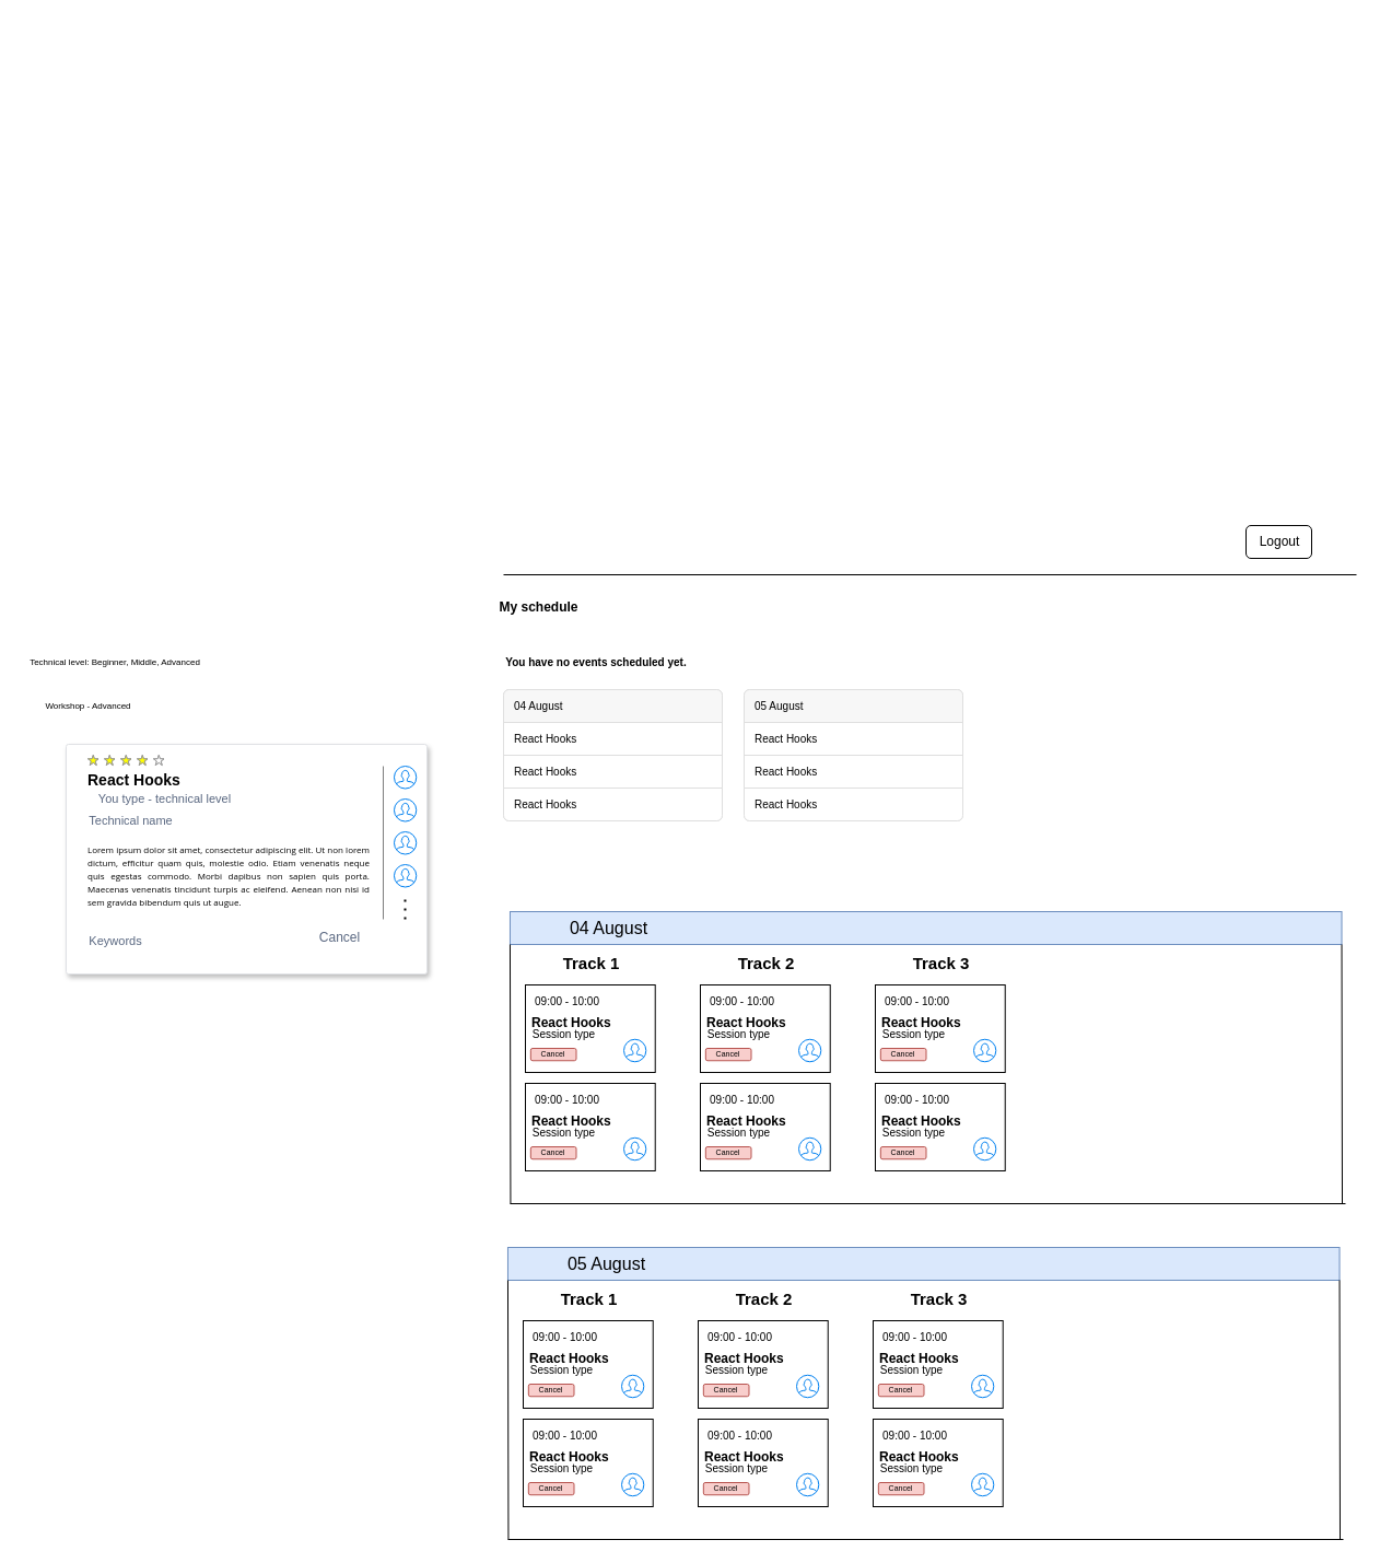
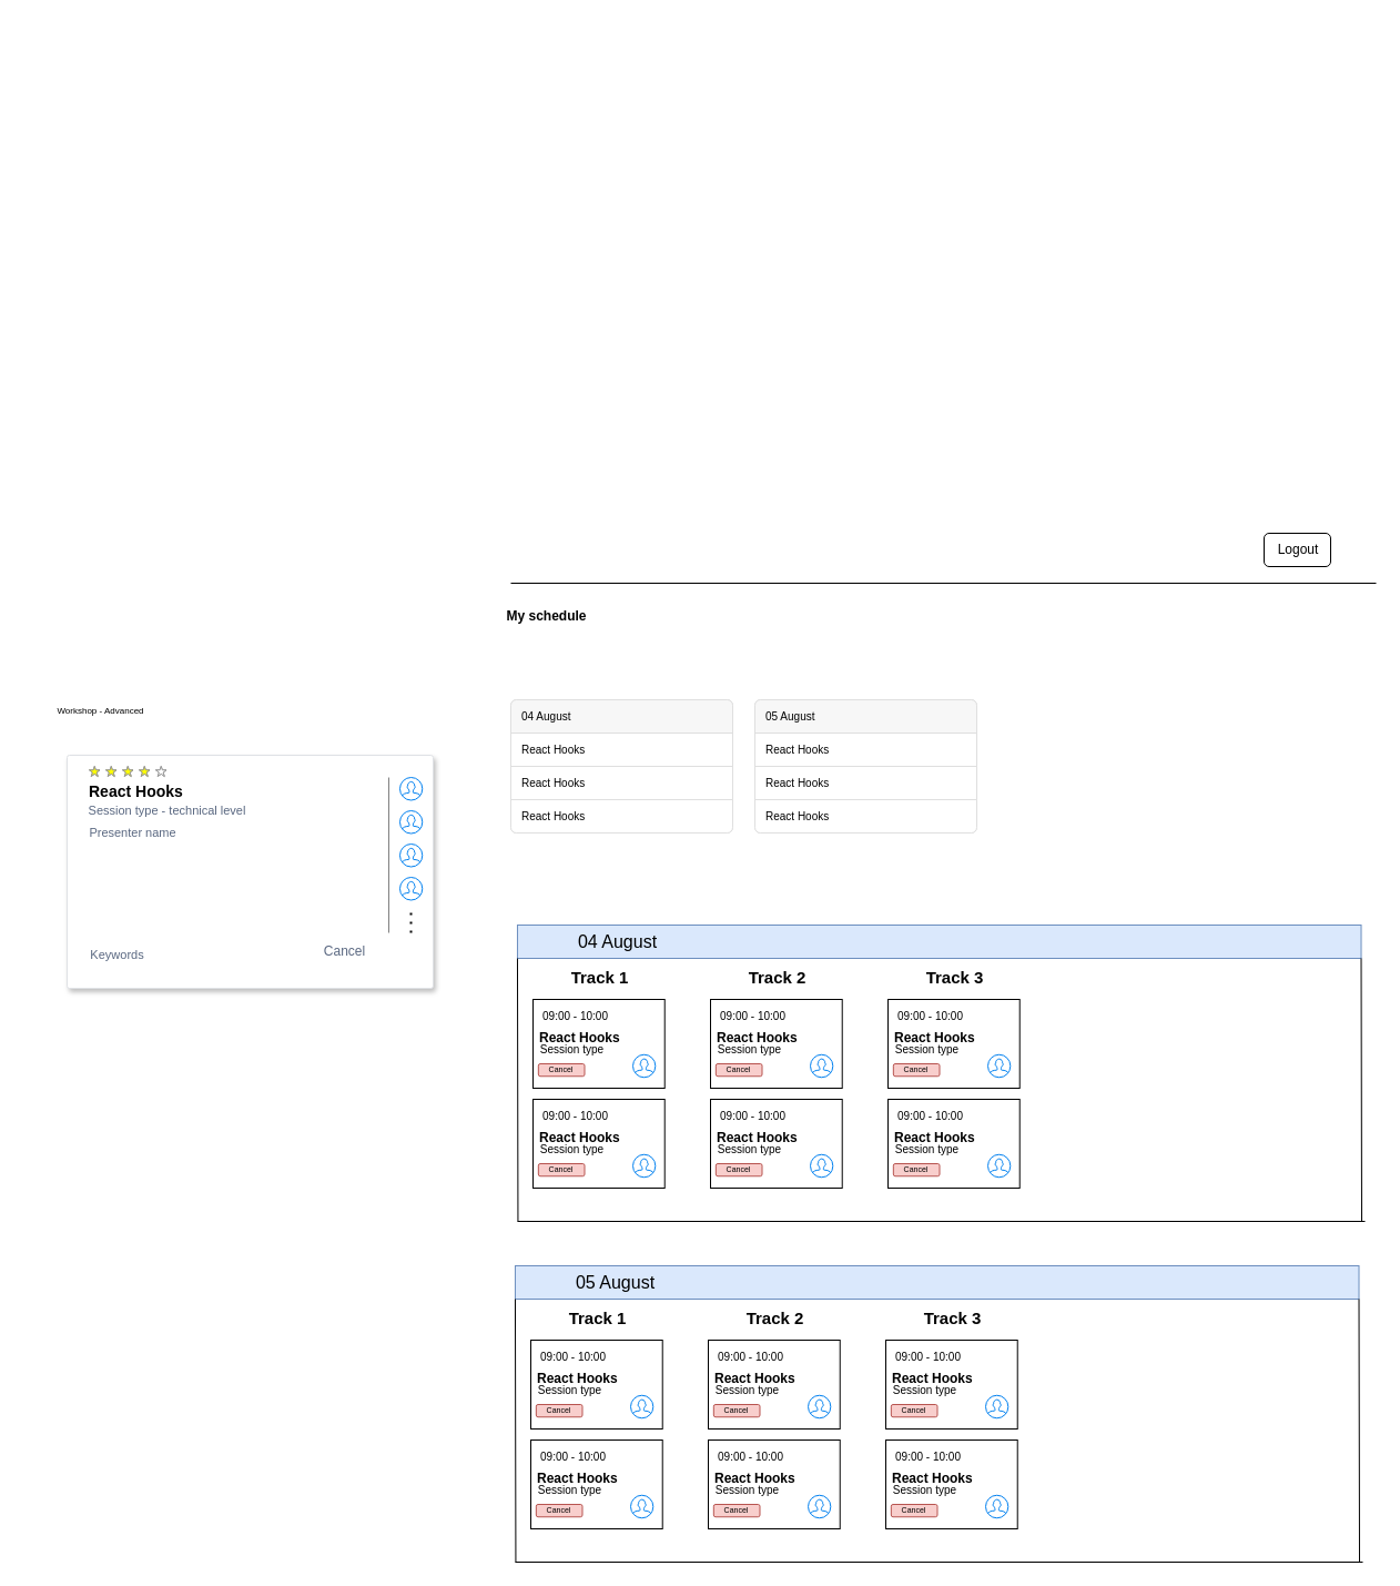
- <mxCell id="14" value="Technical level: Beginner, Middle, Advanced" style="text;html=1;strokeColor=none;fillColor=none;align=center;verticalAlign=middle;whiteSpace=wrap;rounded=0;shadow=0;fontSize=8;" parent="1" vertex="1"><mxGeometry x="20" y="590" width="170" height="30" as="geometry" /></mxCell>
- <mxCell id="8" value="&lt;font style=&quot;font-size: 10px&quot;&gt;&lt;b&gt;You have no events scheduled yet.&lt;/b&gt;&lt;/font&gt;" style="text;html=1;strokeColor=none;fillColor=none;align=center;verticalAlign=middle;whiteSpace=wrap;rounded=0;shadow=0;fontSize=7;" parent="1" vertex="1"><mxGeometry x="460" y="590" width="170" height="30" as="geometry" /></mxCell>
- <mxCell id="15" value="Workshop - Advanced" style="text;html=1;align=center;verticalAlign=middle;resizable=0;points=[];autosize=1;strokeColor=none;fillColor=none;fontSize=8;" parent="1" vertex="1"><mxGeometry x="35" y="635" width="90" height="20" as="geometry" /></mxCell>
+ <mxCell id="15" value="Workshop - Advanced" style="text;html=1;align=center;verticalAlign=middle;resizable=0;points=[];autosize=1;strokeColor=none;fillColor=none;fontSize=8;" parent="1" vertex="1"><mxGeometry x="45" y="630" width="90" height="20" as="geometry" /></mxCell>
- <mxCell id="20" value="You type - technical level" style="dashed=0;html=1;rounded=1;fillColor=none;strokeColor=none;fontSize=11;align=center;fontStyle=0;fontColor=#596780;shadow=0;" parent="17" vertex="1"><mxGeometry x="20" y="40" width="140" height="20" as="geometry" /></mxCell>
+ <mxCell id="20" value="Session type - technical level" style="dashed=0;html=1;rounded=1;fillColor=none;strokeColor=none;fontSize=11;align=center;fontStyle=0;fontColor=#596780;shadow=0;" parent="17" vertex="1"><mxGeometry x="20" y="40" width="140" height="20" as="geometry" /></mxCell>
- <mxCell id="23" value="Technical name" style="dashed=0;html=1;rounded=1;fillColor=none;strokeColor=none;fontSize=11;align=center;fontStyle=0;fontColor=#596780;shadow=0;" parent="17" vertex="1"><mxGeometry x="20" y="60" width="77" height="20" as="geometry" /></mxCell>
+ <mxCell id="23" value="Presenter name" style="dashed=0;html=1;rounded=1;fillColor=none;strokeColor=none;fontSize=11;align=center;fontStyle=0;fontColor=#596780;shadow=0;" parent="17" vertex="1"><mxGeometry x="20" y="60" width="77" height="20" as="geometry" /></mxCell>
- <mxCell id="21" value="&lt;div style=&quot;text-align: justify&quot;&gt;&lt;span style=&quot;font-size: 8px ; background-color: rgb(255 , 255 , 255) ; font-family: &amp;#34;open sans&amp;#34; , &amp;#34;arial&amp;#34; , sans-serif&quot;&gt;Lorem ipsum dolor sit amet, consectetur adipiscing elit. Ut non lorem dictum, efficitur quam quis, molestie odio. Etiam venenatis neque quis egestas commodo. Morbi dapibus non sapien quis porta. Maecenas venenatis tincidunt turpis ac eleifend. Aenean non nisi id sem gravida bibendum quis ut augue.&lt;/span&gt;&lt;/div&gt;" style="text;html=1;strokeColor=none;fillColor=none;align=right;verticalAlign=middle;whiteSpace=wrap;rounded=0;shadow=0;fontSize=10;" parent="17" vertex="1"><mxGeometry x="20" y="90" width="260" height="60" as="geometry" /></mxCell>
